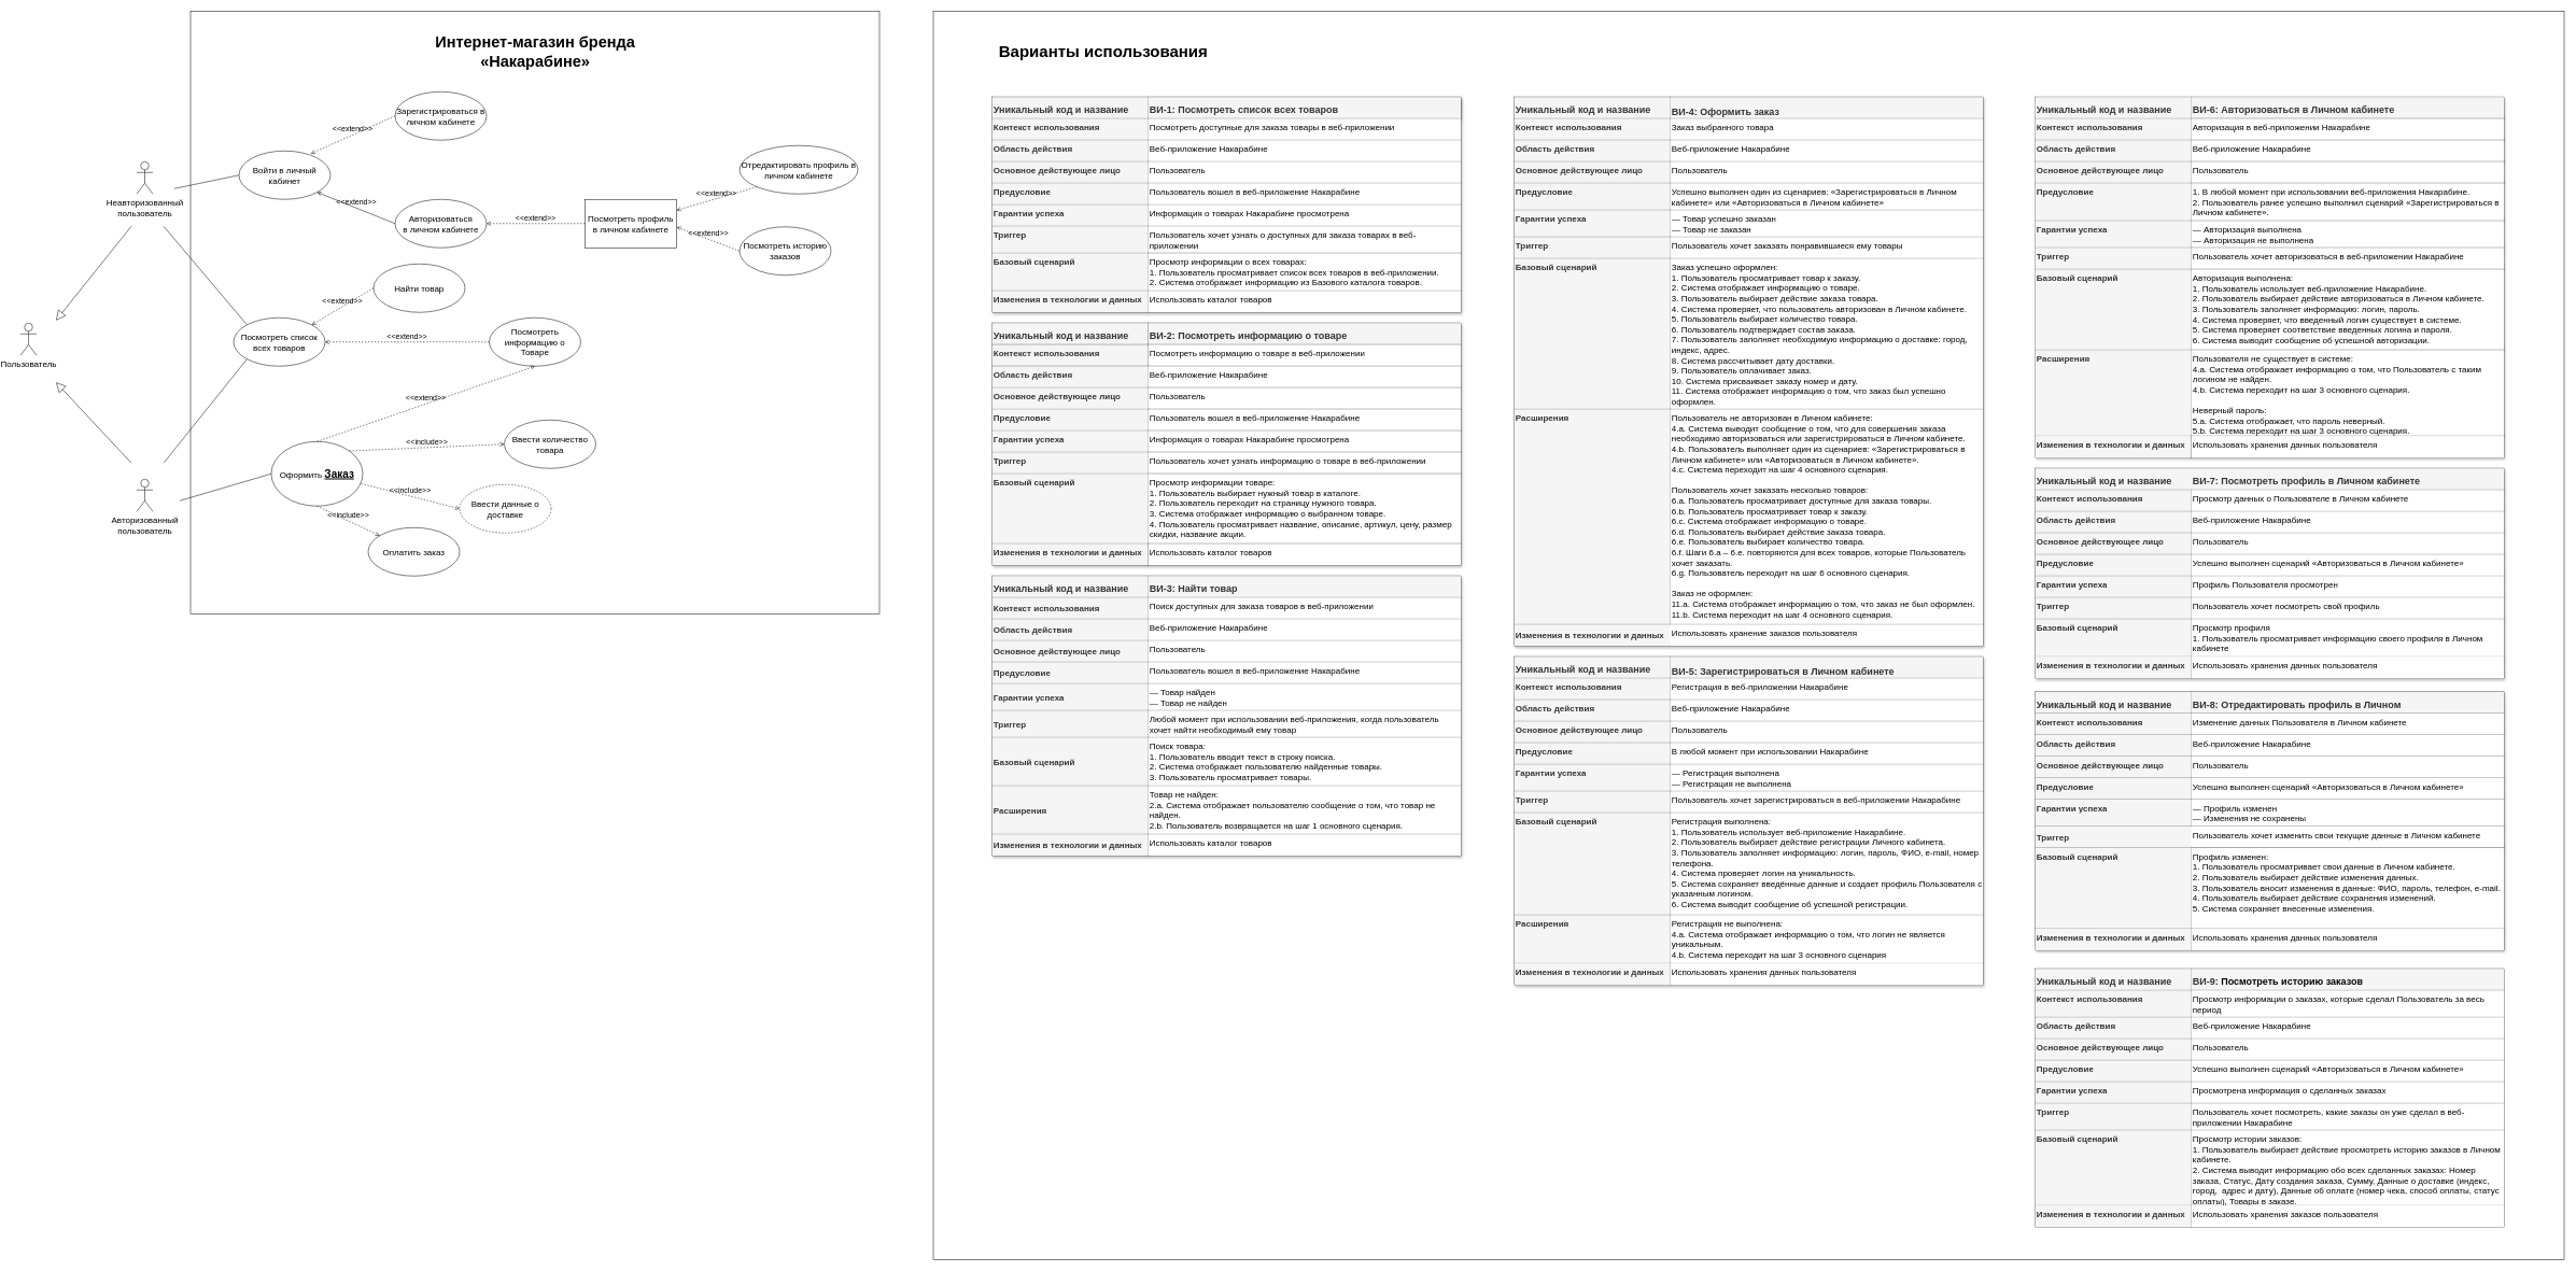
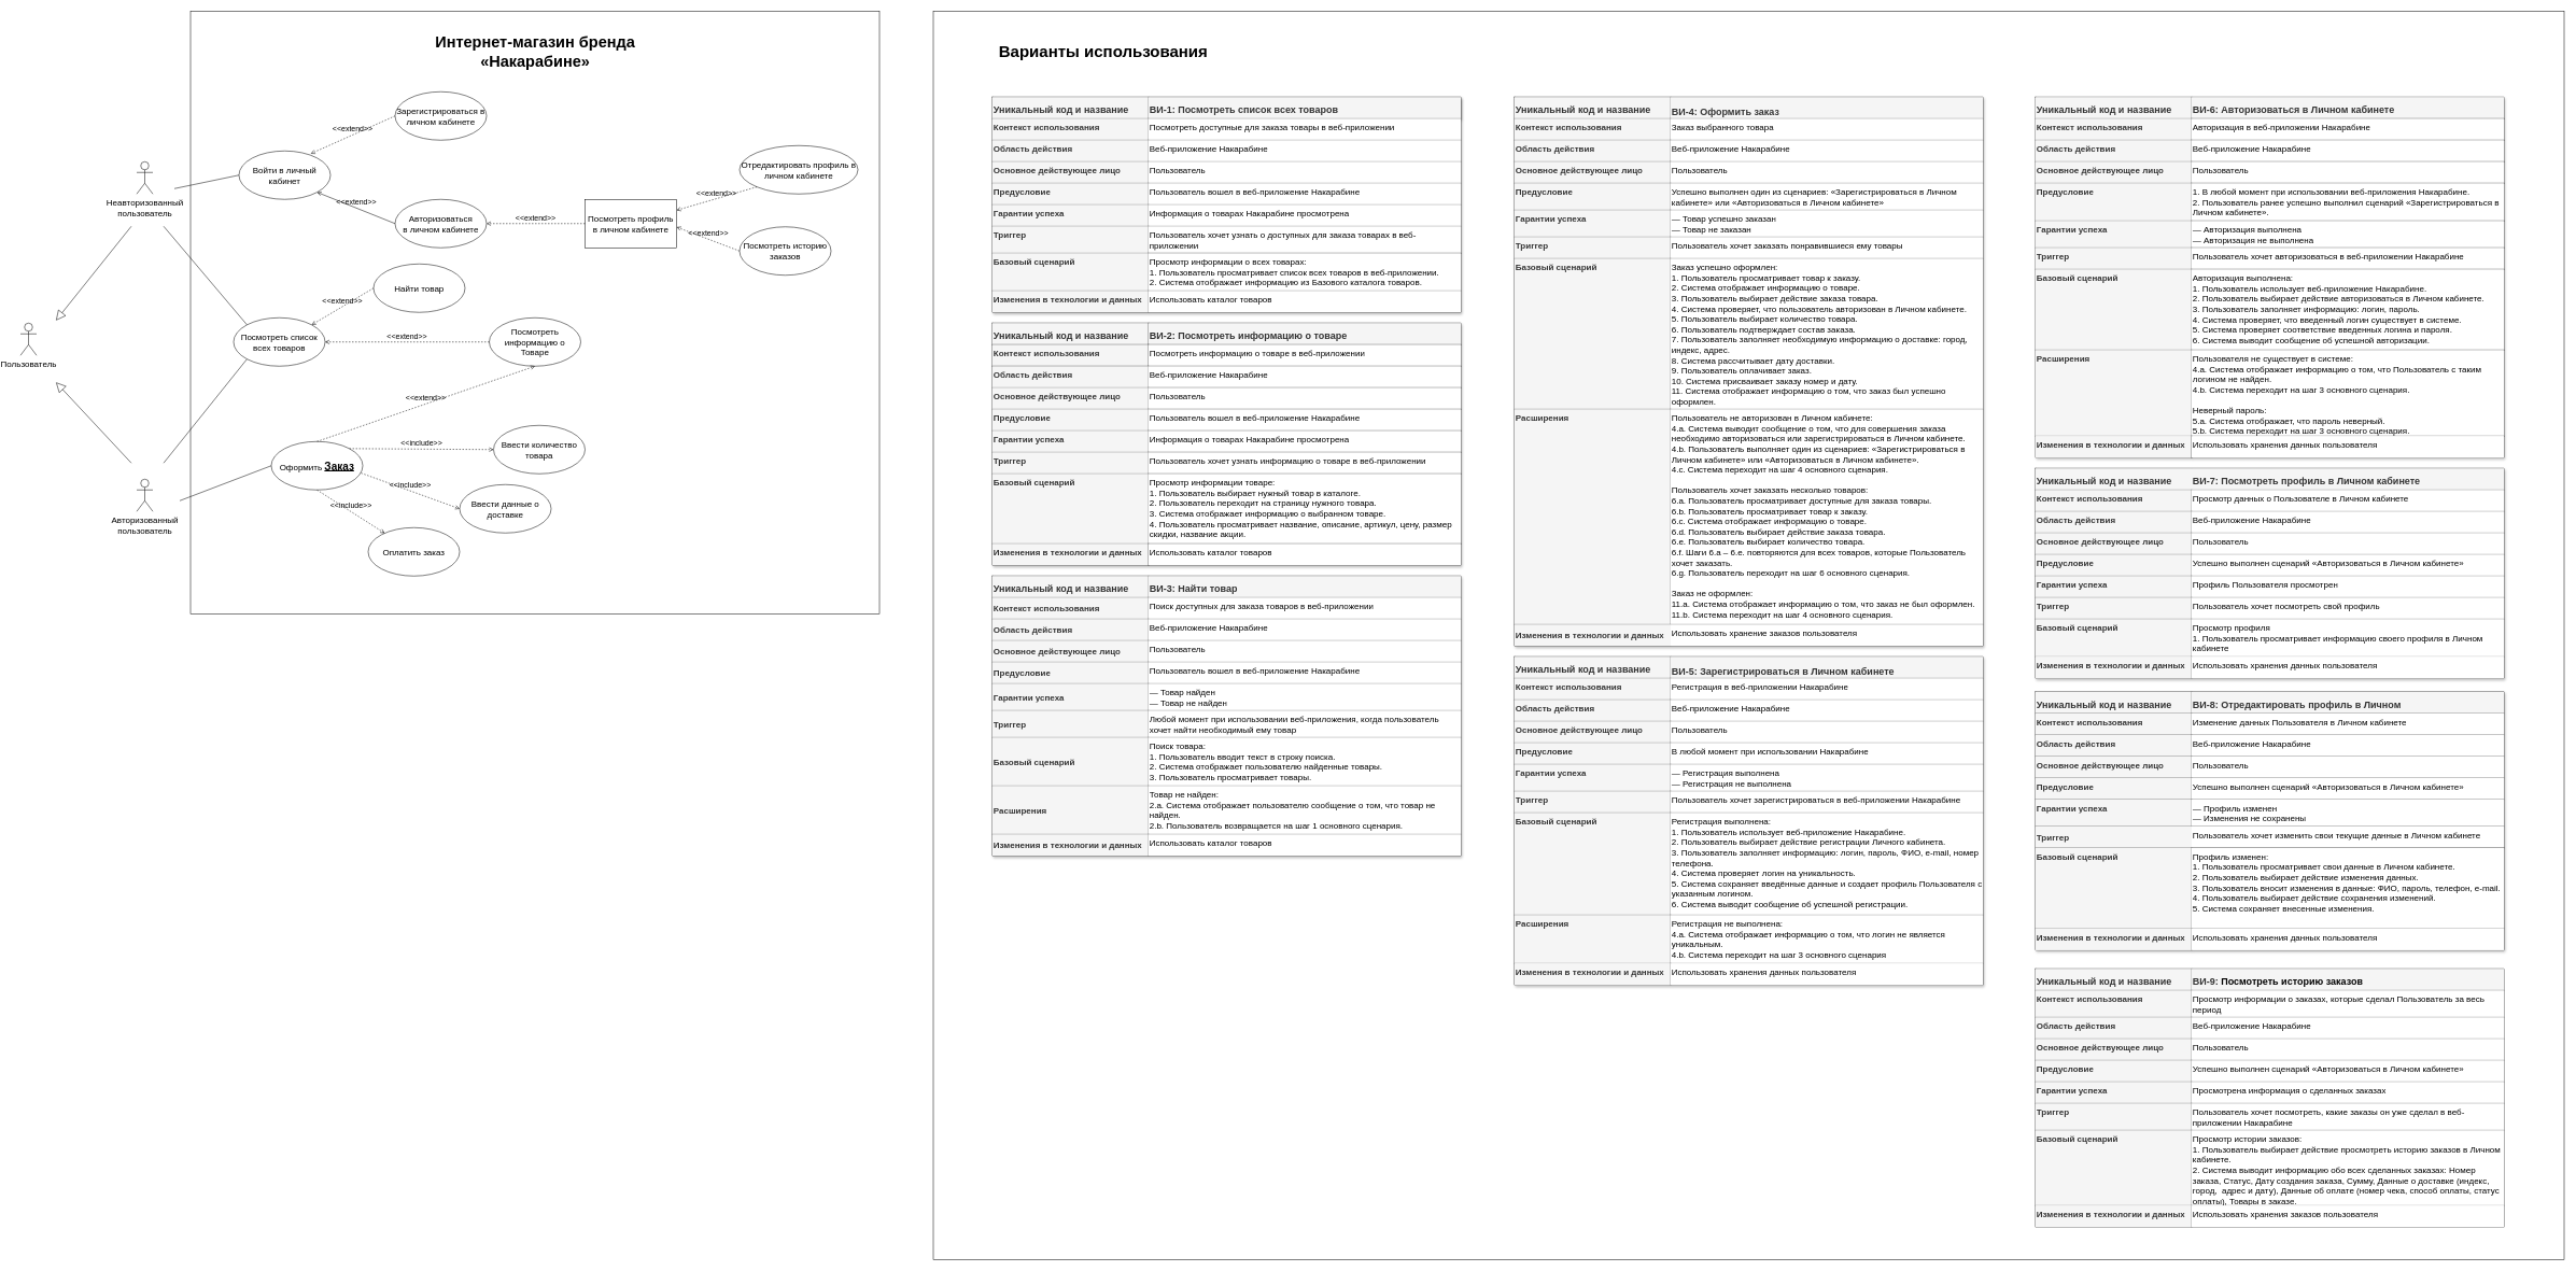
- <mxCell id="25" value="Ввести количество товара" style="ellipse;whiteSpace=wrap;html=1;fontSize=16;" parent="1" vertex="1"><mxGeometry x="919" y="780" width="170" height="90" as="geometry" /></mxCell>
+ <mxCell id="25" value="Ввести количество товара" style="ellipse;whiteSpace=wrap;html=1;fontSize=16;" parent="1" vertex="1"><mxGeometry x="899" y="790" width="170" height="90" as="geometry" /></mxCell>
- <mxCell id="16" value="Оформить &lt;b&gt;&lt;font style=&quot;font-size: 20px;&quot;&gt;&lt;u&gt;Заказ&lt;/u&gt;&lt;/font&gt;&lt;/b&gt;" style="ellipse;whiteSpace=wrap;html=1;fontSize=16;" parent="1" vertex="1"><mxGeometry x="486" y="820" width="170" height="120" as="geometry" /></mxCell>
+ <mxCell id="16" value="Оформить &lt;b&gt;&lt;font style=&quot;font-size: 20px;&quot;&gt;&lt;u&gt;Заказ&lt;/u&gt;&lt;/font&gt;&lt;/b&gt;" style="ellipse;whiteSpace=wrap;html=1;fontSize=16;" parent="1" vertex="1"><mxGeometry x="486" y="820" width="170" height="90" as="geometry" /></mxCell>
- <mxCell id="26" value="Ввести данные о доставке" style="ellipse;whiteSpace=wrap;html=1;fontSize=16;dashed=1;" parent="1" vertex="1"><mxGeometry x="836" y="900" width="170" height="90" as="geometry" /></mxCell>
+ <mxCell id="26" value="Ввести данные о доставке" style="ellipse;whiteSpace=wrap;html=1;fontSize=16;" parent="1" vertex="1"><mxGeometry x="836" y="900" width="170" height="90" as="geometry" /></mxCell>
